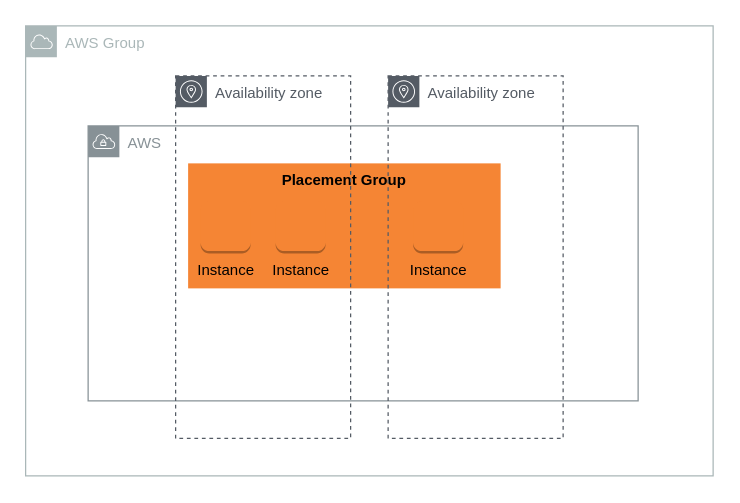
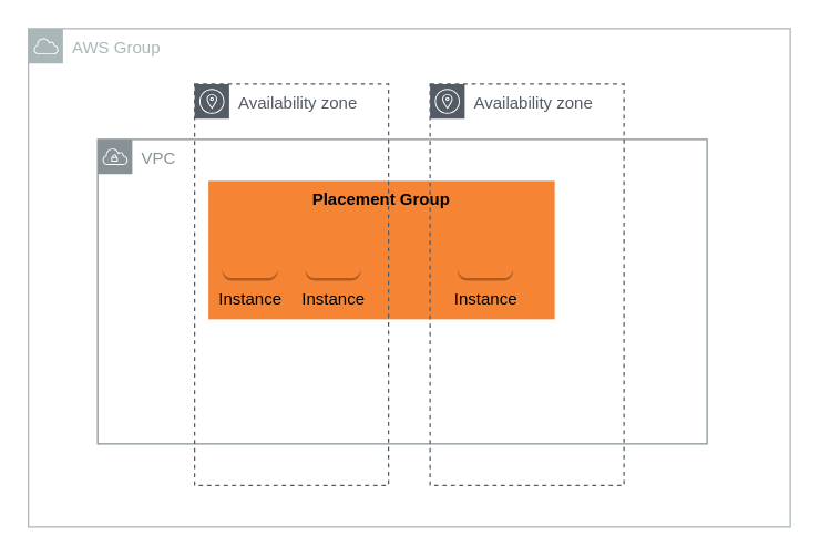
- <mxCell id="3" value="AWS" style="sketch=0;outlineConnect=0;gradientColor=none;html=1;whiteSpace=wrap;fontSize=12;fontStyle=0;shape=mxgraph.aws4.group;grIcon=mxgraph.aws4.group_vpc;strokeColor=#879196;fillColor=none;verticalAlign=top;align=left;spacingLeft=30;fontColor=#879196;dashed=0;" vertex="1" parent="1"><mxGeometry x="70" y="100" width="440" height="220" as="geometry" /></mxCell>
+ <mxCell id="3" value="VPC" style="sketch=0;outlineConnect=0;gradientColor=none;html=1;whiteSpace=wrap;fontSize=12;fontStyle=0;shape=mxgraph.aws4.group;grIcon=mxgraph.aws4.group_vpc;strokeColor=#879196;fillColor=none;verticalAlign=top;align=left;spacingLeft=30;fontColor=#879196;dashed=0;" vertex="1" parent="1"><mxGeometry x="70" y="100" width="440" height="220" as="geometry" /></mxCell>
